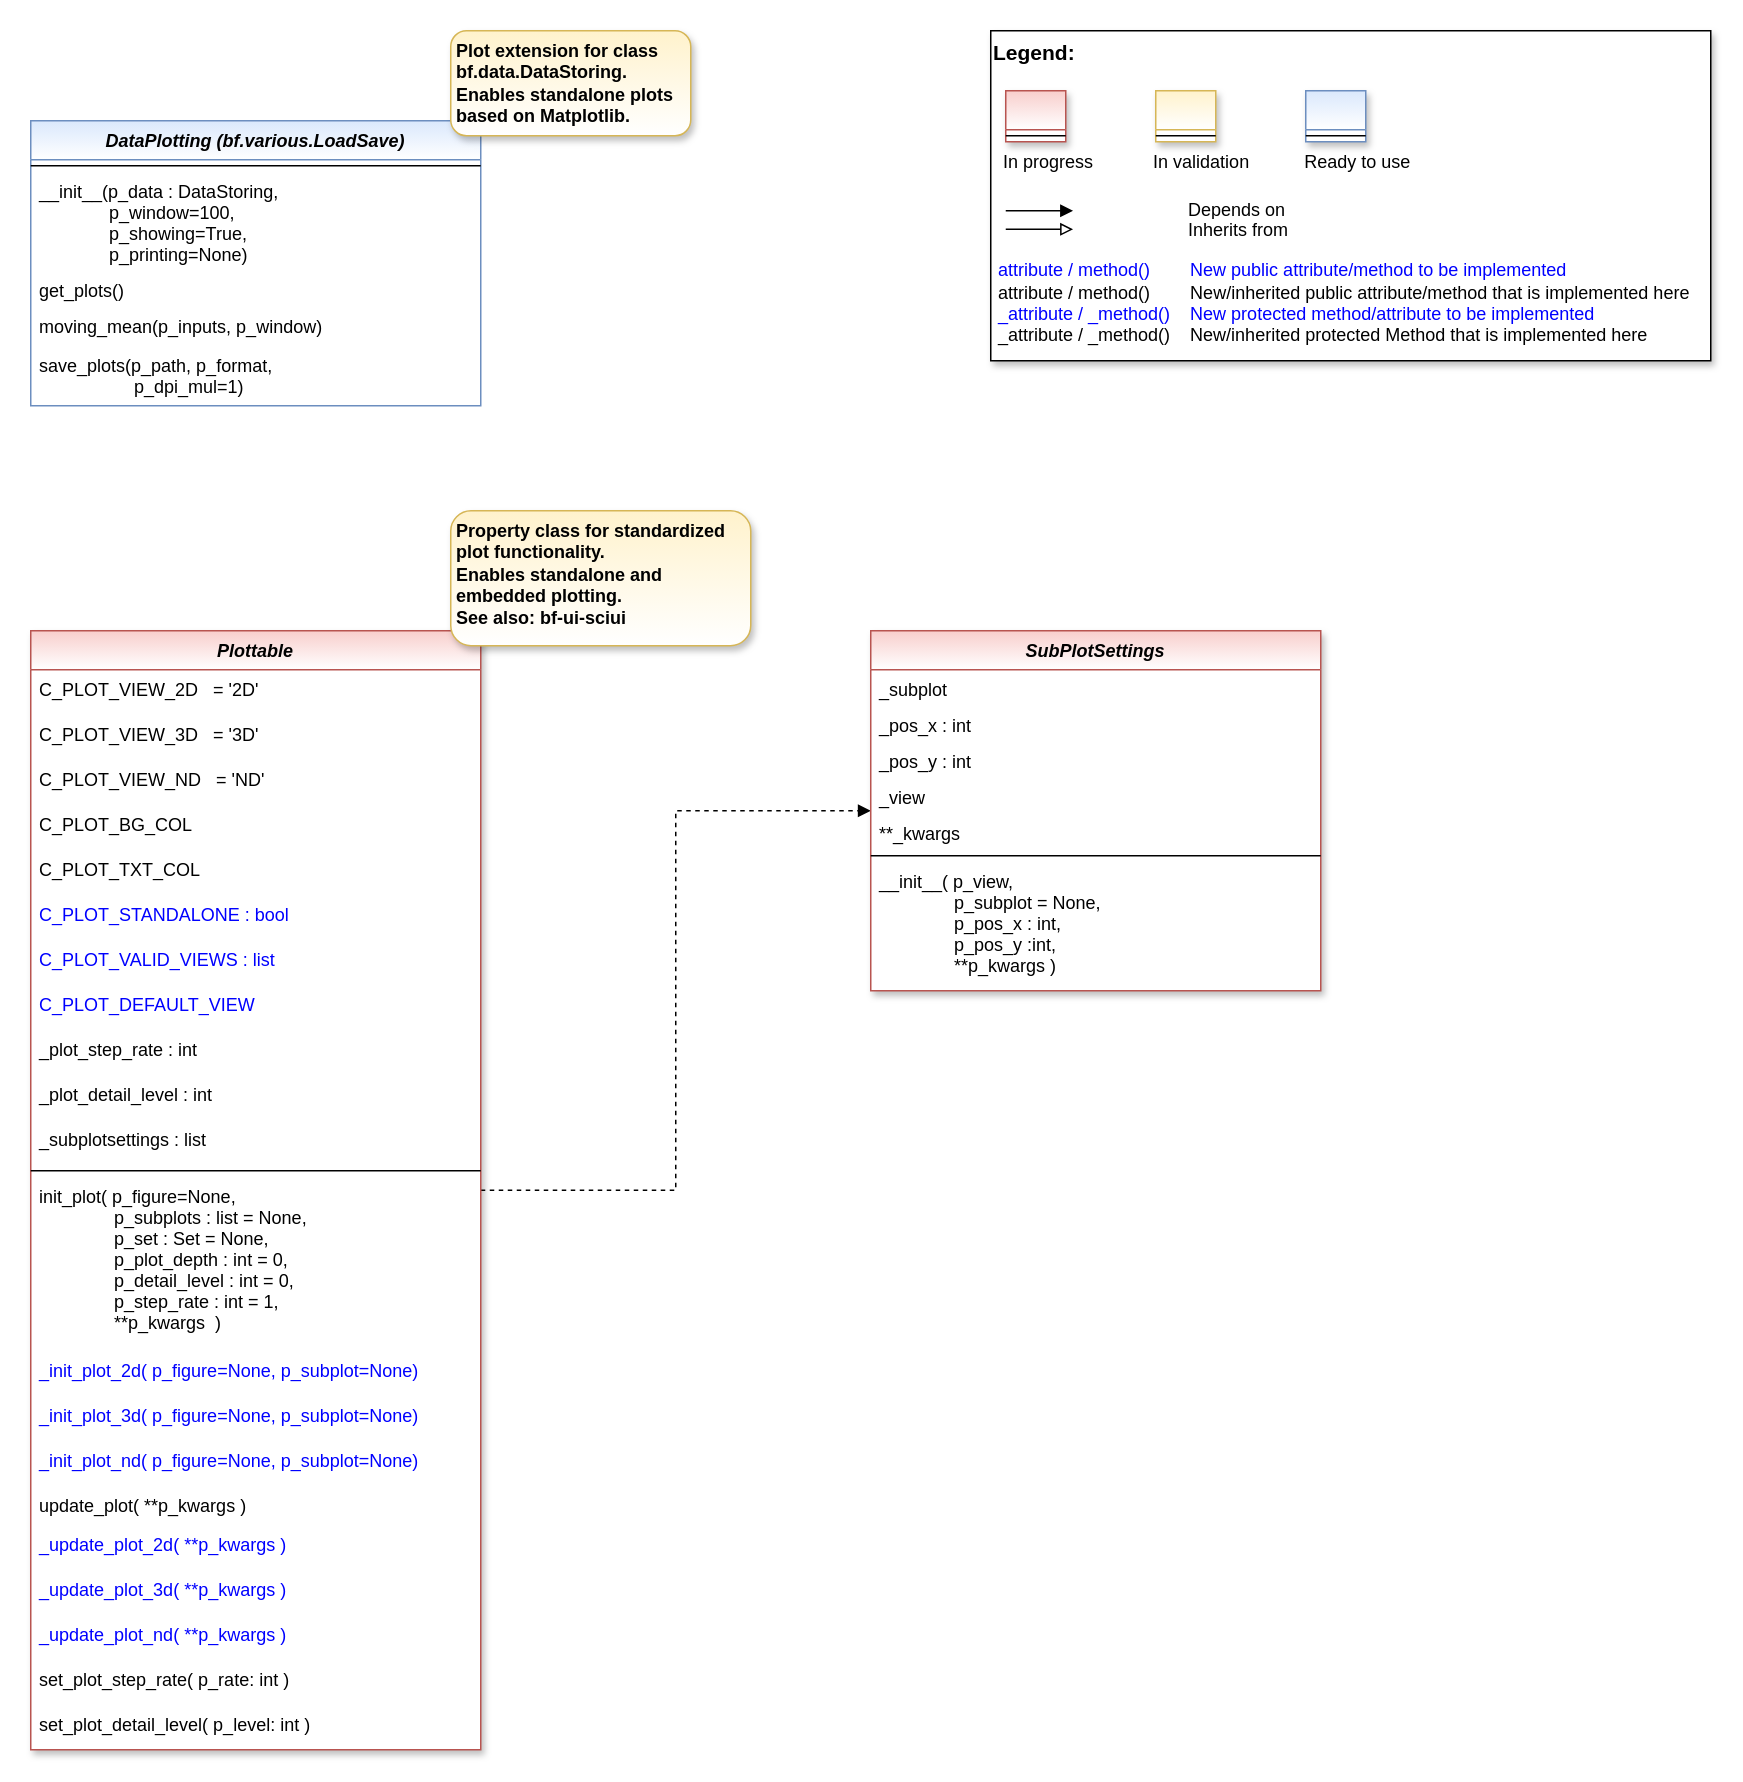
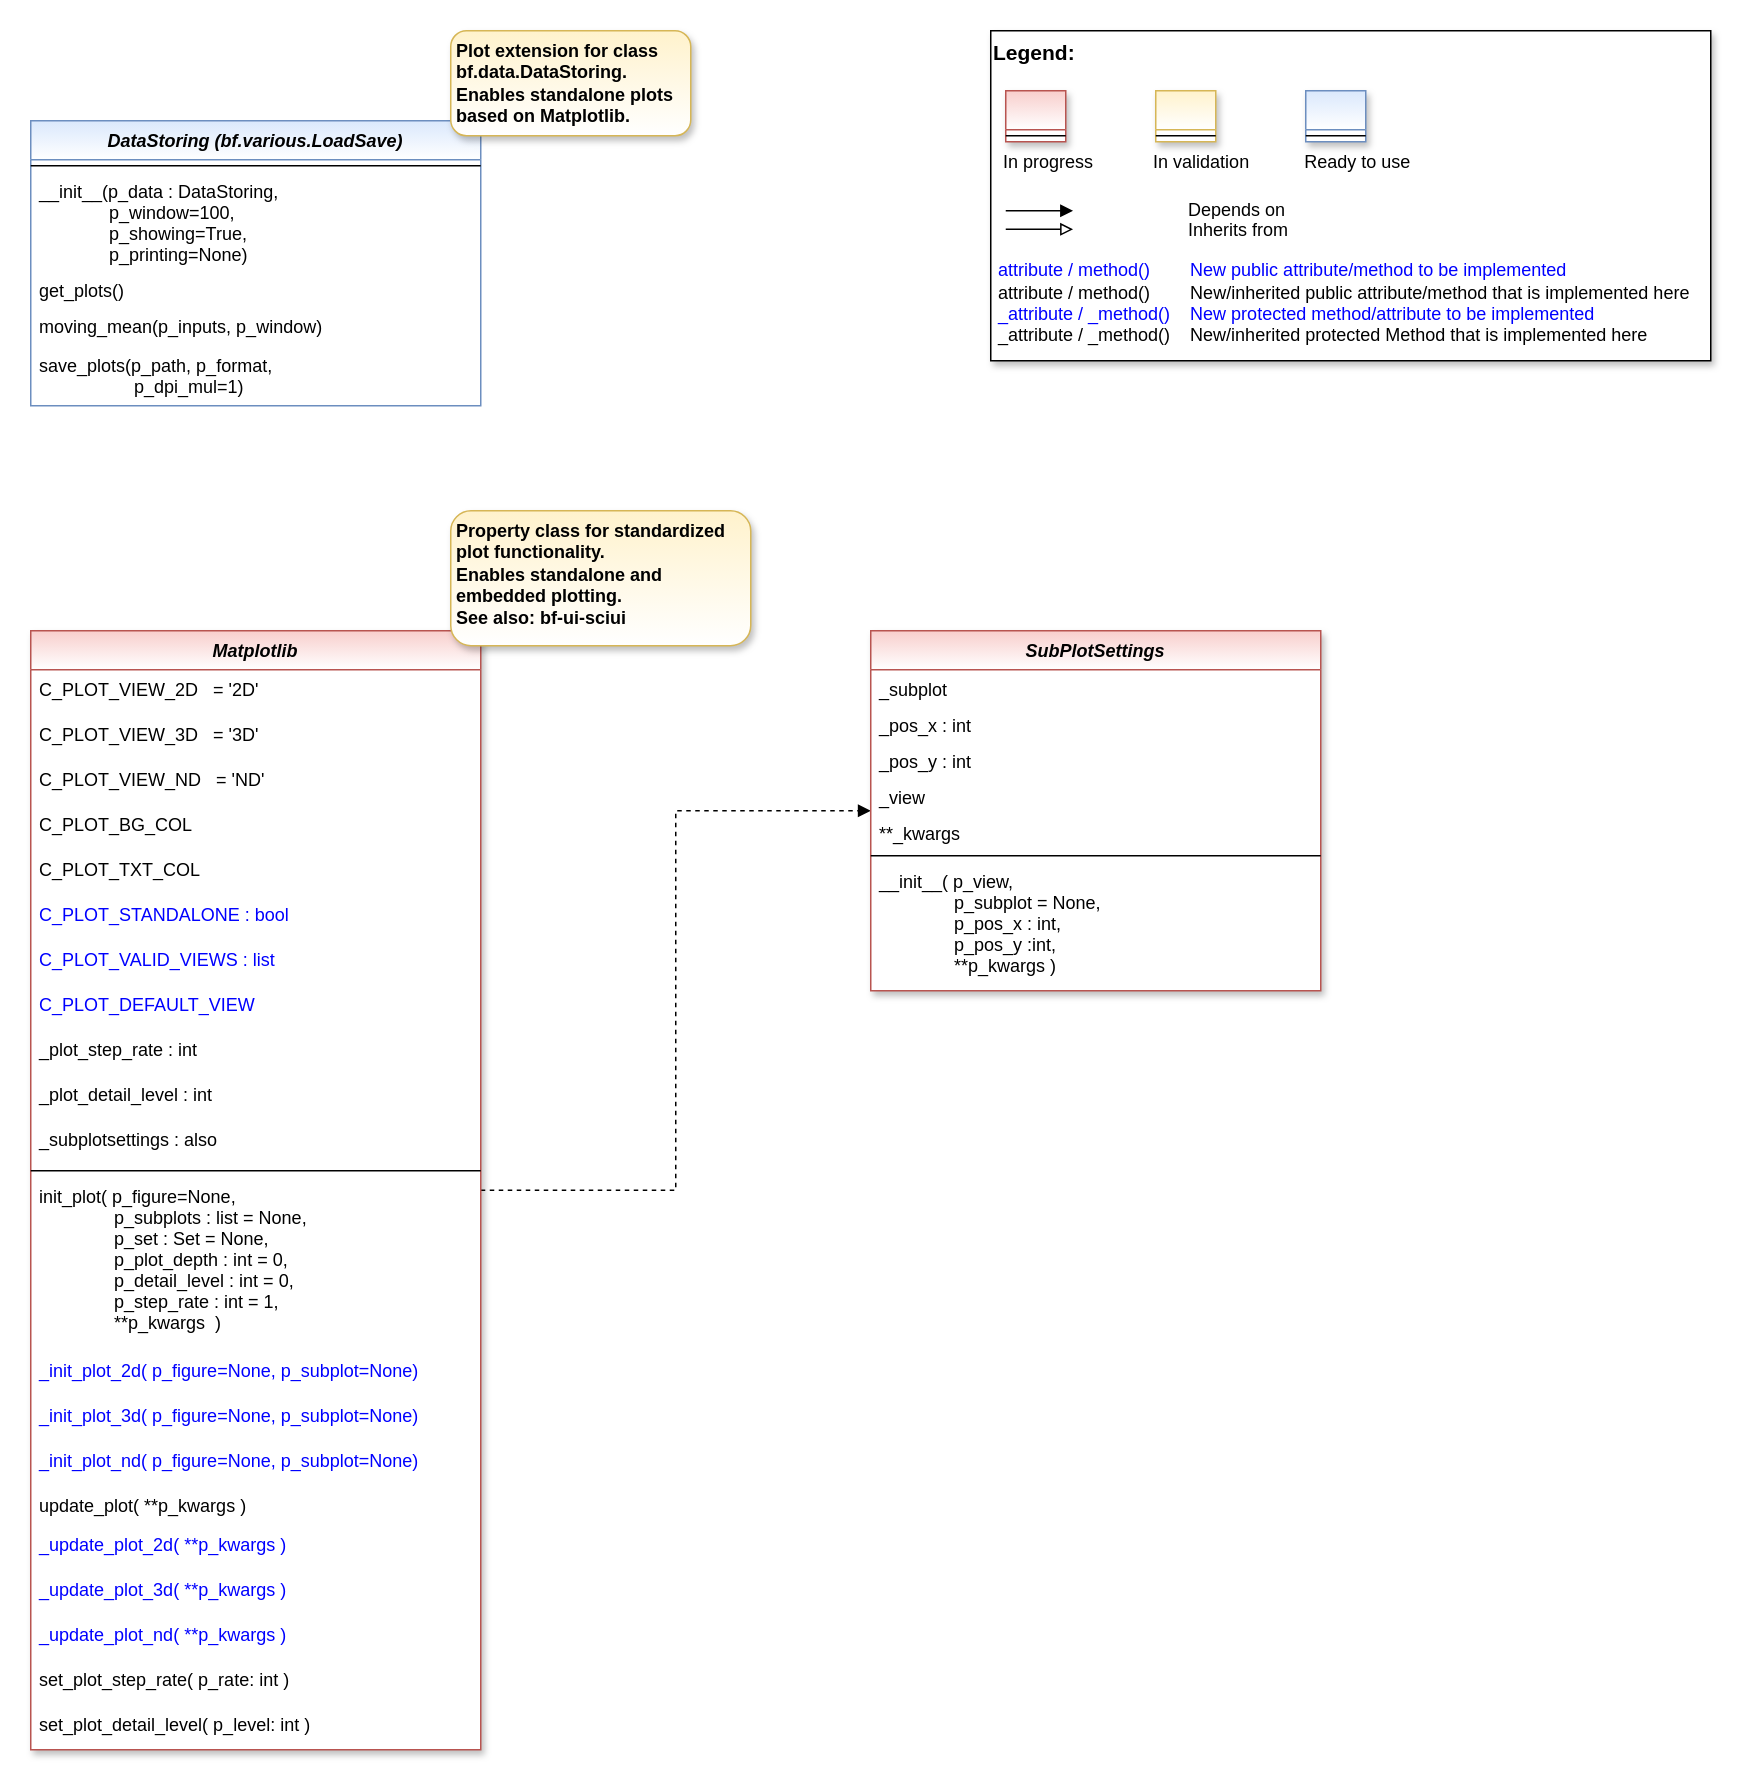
- <mxCell id="37" value="DataPlotting (bf.various.LoadSave)" style="swimlane;fontStyle=3;align=center;verticalAlign=top;childLayout=stackLayout;horizontal=1;startSize=26;horizontalStack=0;resizeParent=1;resizeLast=0;collapsible=1;marginBottom=0;rounded=0;shadow=0;strokeWidth=1;fillColor=#dae8fc;strokeColor=#6c8ebf;gradientColor=#FFFFFF;swimlaneFillColor=#FFFFFF;" parent="1" vertex="1"><mxGeometry x="20" y="80" width="300" height="190" as="geometry"><mxRectangle x="230" y="140" width="160" height="26" as="alternateBounds" /></mxGeometry></mxCell>
+ <mxCell id="37" value="DataStoring (bf.various.LoadSave)" style="swimlane;fontStyle=3;align=center;verticalAlign=top;childLayout=stackLayout;horizontal=1;startSize=26;horizontalStack=0;resizeParent=1;resizeLast=0;collapsible=1;marginBottom=0;rounded=0;shadow=0;strokeWidth=1;fillColor=#dae8fc;strokeColor=#6c8ebf;gradientColor=#FFFFFF;swimlaneFillColor=#FFFFFF;" parent="1" vertex="1"><mxGeometry x="20" y="80" width="300" height="190" as="geometry"><mxRectangle x="230" y="140" width="160" height="26" as="alternateBounds" /></mxGeometry></mxCell>
- <mxCell id="3" value="Plottable" style="swimlane;fontStyle=3;align=center;verticalAlign=top;childLayout=stackLayout;horizontal=1;startSize=26;horizontalStack=0;resizeParent=1;resizeLast=0;collapsible=1;marginBottom=0;rounded=0;shadow=1;strokeWidth=1;fillColor=#f8cecc;strokeColor=#b85450;swimlaneFillColor=#FFFFFF;gradientColor=#FFFFFF;" parent="1" vertex="1"><mxGeometry x="20" y="420" width="300" height="746" as="geometry"><mxRectangle x="230" y="140" width="160" height="26" as="alternateBounds" /></mxGeometry></mxCell>
+ <mxCell id="3" value="Matplotlib" style="swimlane;fontStyle=3;align=center;verticalAlign=top;childLayout=stackLayout;horizontal=1;startSize=26;horizontalStack=0;resizeParent=1;resizeLast=0;collapsible=1;marginBottom=0;rounded=0;shadow=1;strokeWidth=1;fillColor=#f8cecc;strokeColor=#b85450;swimlaneFillColor=#FFFFFF;gradientColor=#FFFFFF;" parent="1" vertex="1"><mxGeometry x="20" y="420" width="300" height="746" as="geometry"><mxRectangle x="230" y="140" width="160" height="26" as="alternateBounds" /></mxGeometry></mxCell>
- <mxCell id="14" value="_subplotsettings : list" style="text;align=left;verticalAlign=top;spacingLeft=4;spacingRight=4;overflow=hidden;rotatable=0;points=[[0,0.5],[1,0.5]];portConstraint=eastwest;fontColor=default;" vertex="1" parent="3"><mxGeometry y="326" width="300" height="30" as="geometry" /></mxCell>
+ <mxCell id="14" value="_subplotsettings : also" style="text;align=left;verticalAlign=top;spacingLeft=4;spacingRight=4;overflow=hidden;rotatable=0;points=[[0,0.5],[1,0.5]];portConstraint=eastwest;fontColor=default;" vertex="1" parent="3"><mxGeometry y="326" width="300" height="30" as="geometry" /></mxCell>
